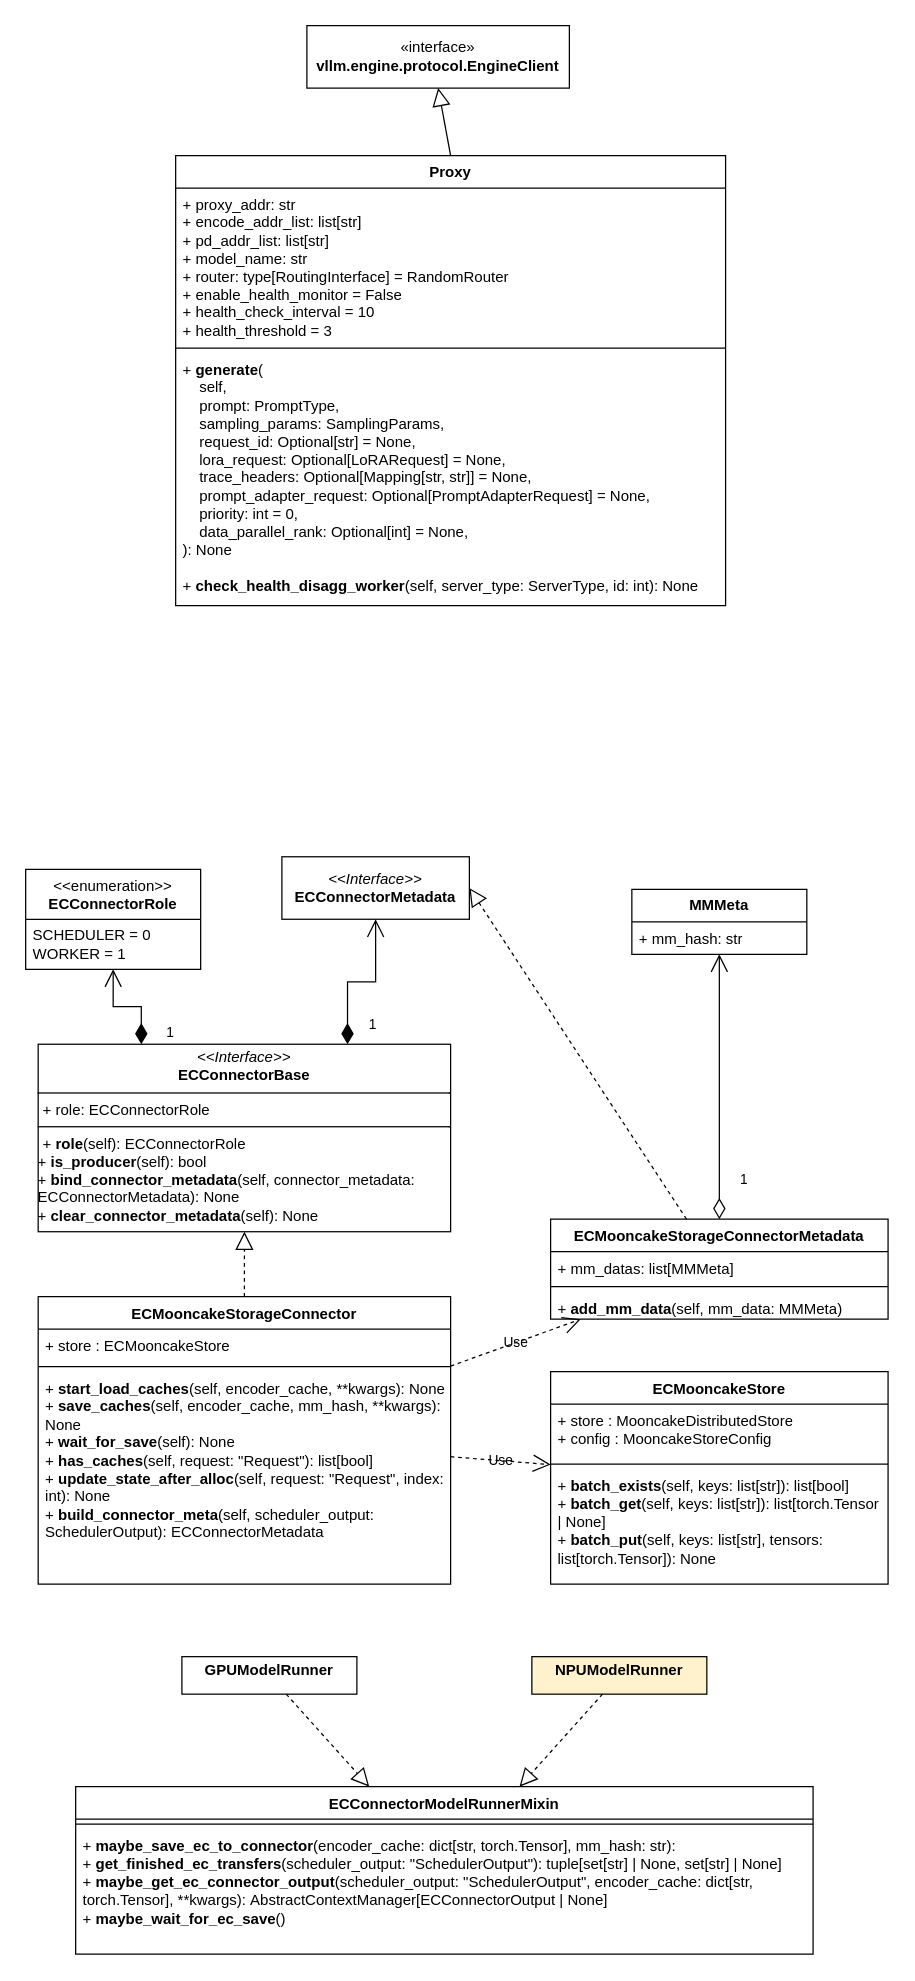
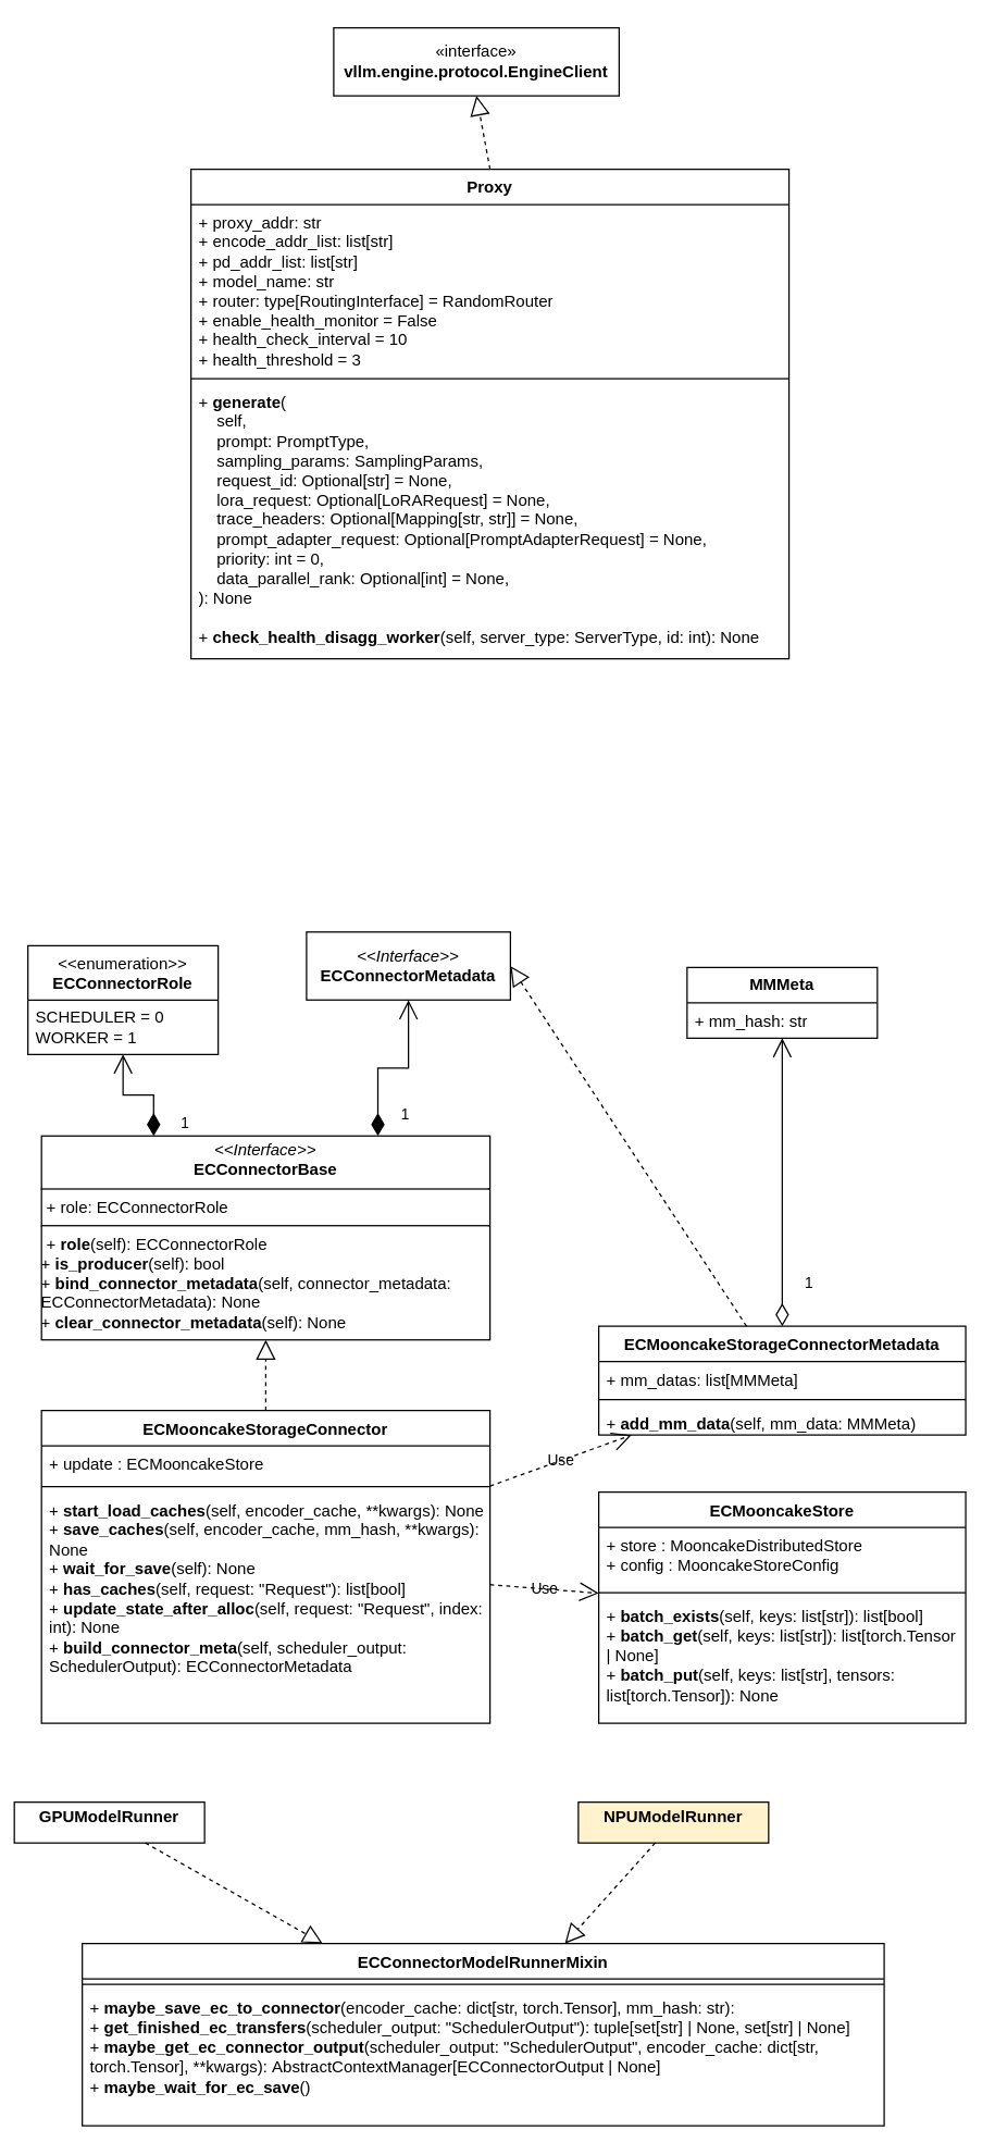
- <mxCell id="7" value="" style="endArrow=block;dashed=0;endFill=0;endSize=12;html=1;rounded=0;entryX=0.5;entryY=1;entryDx=0;entryDy=0;exitX=0.5;exitY=0;exitDx=0;exitDy=0;labelBackgroundColor=none;fontColor=default;" parent="1" source="3" target="2" edge="1"><mxGeometry width="160" relative="1" as="geometry"><mxPoint x="220" y="55" as="sourcePoint" /><mxPoint x="380" y="55" as="targetPoint" /></mxGeometry></mxCell>
+ <mxCell id="7" value="" style="endArrow=block;dashed=1;endFill=0;endSize=12;html=1;rounded=0;entryX=0.5;entryY=1;entryDx=0;entryDy=0;exitX=0.5;exitY=0;exitDx=0;exitDy=0;labelBackgroundColor=none;fontColor=default;" parent="1" source="3" target="2" edge="1"><mxGeometry width="160" relative="1" as="geometry"><mxPoint x="220" y="55" as="sourcePoint" /><mxPoint x="380" y="55" as="targetPoint" /></mxGeometry></mxCell>
- <mxCell id="14" value="+ store&amp;nbsp;: ECMooncakeStore" style="text;strokeColor=none;fillColor=none;align=left;verticalAlign=top;spacingLeft=4;spacingRight=4;overflow=hidden;rotatable=0;points=[[0,0.5],[1,0.5]];portConstraint=eastwest;whiteSpace=wrap;html=1;labelBackgroundColor=none;" parent="13" vertex="1"><mxGeometry y="26" width="330" height="26" as="geometry" /></mxCell>
+ <mxCell id="14" value="+ update&amp;nbsp;: ECMooncakeStore" style="text;strokeColor=none;fillColor=none;align=left;verticalAlign=top;spacingLeft=4;spacingRight=4;overflow=hidden;rotatable=0;points=[[0,0.5],[1,0.5]];portConstraint=eastwest;whiteSpace=wrap;html=1;labelBackgroundColor=none;" parent="13" vertex="1"><mxGeometry y="26" width="330" height="26" as="geometry" /></mxCell>
- <mxCell id="37" value="&lt;p style=&quot;margin:0px;margin-top:4px;text-align:center;&quot;&gt;&lt;b&gt;GPUModelRunner&lt;/b&gt;&lt;/p&gt;" style="verticalAlign=top;align=left;overflow=fill;html=1;whiteSpace=wrap;movable=1;resizable=1;rotatable=1;deletable=1;editable=1;locked=0;connectable=1;" vertex="1" parent="1"><mxGeometry x="145" y="1325" width="140" height="30" as="geometry" /></mxCell>
+ <mxCell id="37" value="&lt;p style=&quot;margin:0px;margin-top:4px;text-align:center;&quot;&gt;&lt;b&gt;GPUModelRunner&lt;/b&gt;&lt;/p&gt;" style="verticalAlign=top;align=left;overflow=fill;html=1;whiteSpace=wrap;movable=1;resizable=1;rotatable=1;deletable=1;editable=1;locked=0;connectable=1;" vertex="1" parent="1"><mxGeometry x="10" y="1325" width="140" height="30" as="geometry" /></mxCell>
